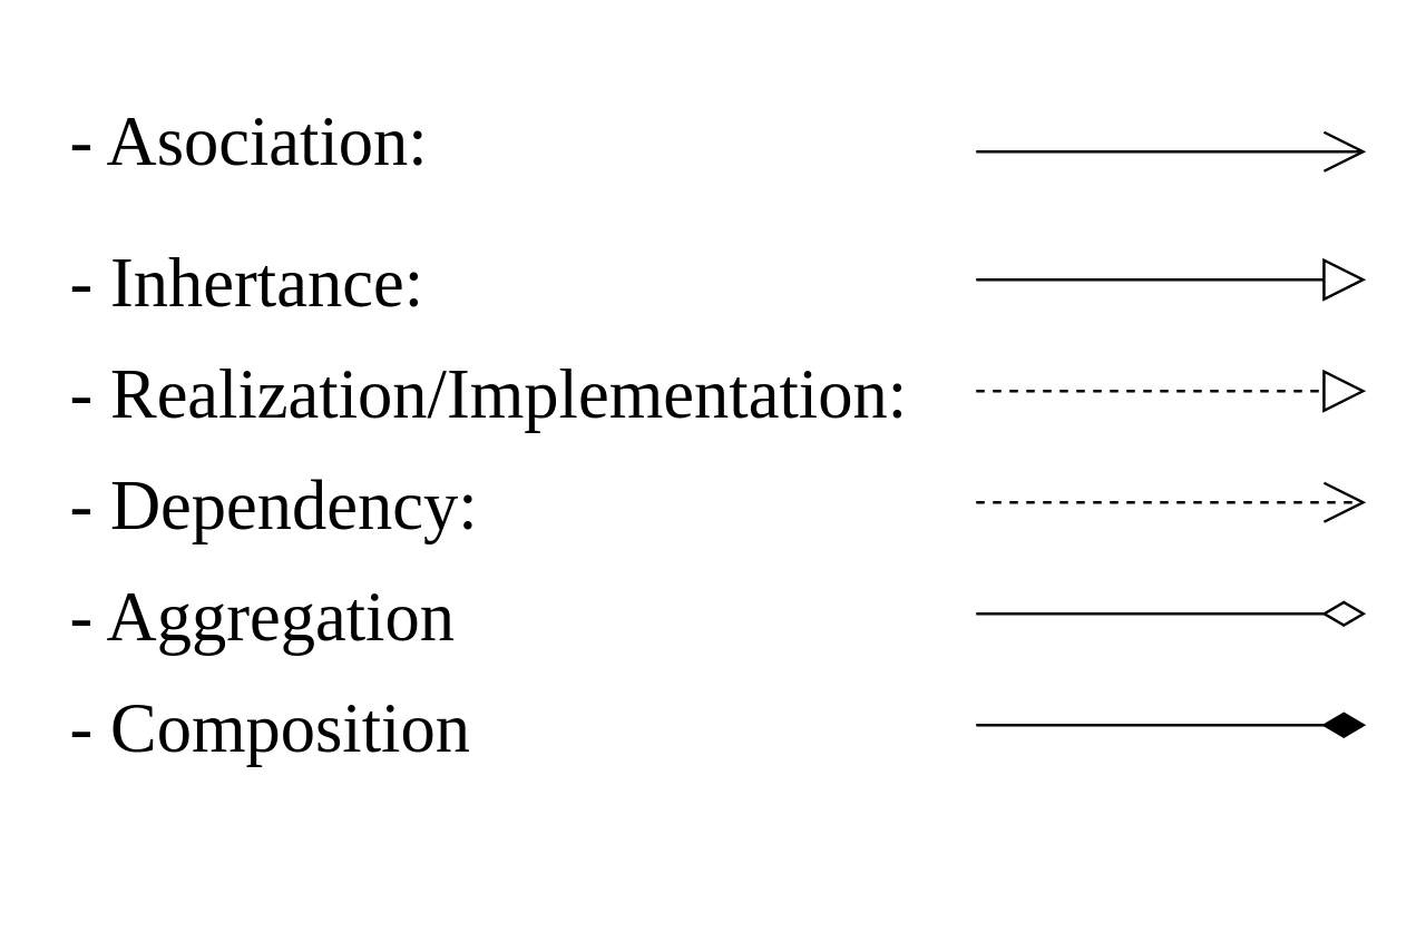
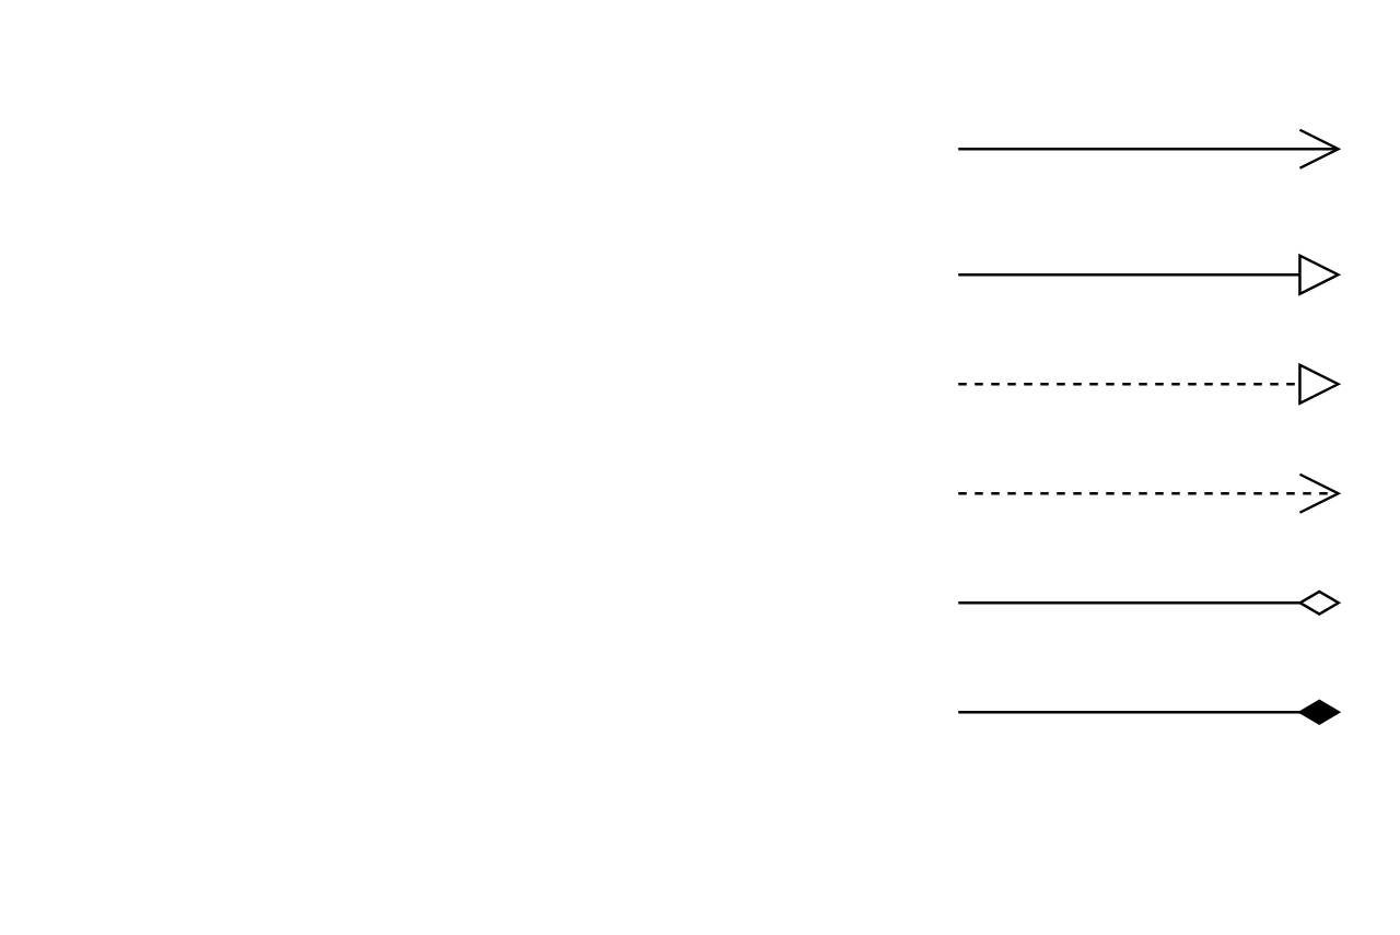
- <mxCell id="2" value="&lt;p style=&quot;line-height: 140% ; font-size: 25px&quot;&gt;&lt;/p&gt;&lt;h1 style=&quot;font-size: 25px&quot;&gt;&lt;span style=&quot;font-family: &amp;#34;calibri&amp;#34; ; text-align: justify ; font-weight: normal ; line-height: 90%&quot;&gt;- Asociation:&lt;/span&gt;&lt;br&gt;&lt;/h1&gt;&lt;p class=&quot;MsoNormal&quot; align=&quot;justify&quot; style=&quot;margin: 0pt 0pt 0.0pt ; text-align: justify ; font-family: &amp;#34;calibri&amp;#34; ; font-size: 25px ; line-height: 1.14px&quot;&gt;&lt;span style=&quot;line-height: 160% ; font-size: 25px&quot;&gt;- Inhertance:&lt;/span&gt;&lt;span style=&quot;line-height: 1.14px ; font-size: 25px&quot;&gt;&lt;/span&gt;&lt;/p&gt;&lt;p class=&quot;MsoNormal&quot; align=&quot;justify&quot; style=&quot;margin: 0pt 0pt 0.0pt ; text-align: justify ; font-family: &amp;#34;calibri&amp;#34; ; font-size: 25px ; line-height: 1.14px&quot;&gt;&lt;span style=&quot;line-height: 160% ; font-size: 25px&quot;&gt;- Realization/Implementation:&lt;/span&gt;&lt;span style=&quot;line-height: 1.14px ; font-size: 25px&quot;&gt;&lt;/span&gt;&lt;/p&gt;&lt;p class=&quot;MsoNormal&quot; align=&quot;justify&quot; style=&quot;margin: 0pt 0pt 0.0pt ; text-align: justify ; font-family: &amp;#34;calibri&amp;#34; ; font-size: 25px ; line-height: 1.14px&quot;&gt;&lt;span style=&quot;line-height: 100% ; font-size: 25px&quot;&gt;&lt;/span&gt;&lt;/p&gt;&lt;p class=&quot;MsoNormal&quot; align=&quot;justify&quot; style=&quot;margin: 0pt 0pt 0.0pt ; text-align: justify ; font-family: &amp;#34;calibri&amp;#34; ; font-size: 25px ; line-height: 1.14px&quot;&gt;&lt;span style=&quot;position: absolute ; z-index: 1 ; left: 0px ; line-height: 160% ; font-size: 25px&quot;&gt;&lt;img width=&quot;118&quot; height=&quot;11&quot; style=&quot;font-size: 25px&quot;&gt;&lt;/span&gt;&lt;span style=&quot;line-height: 160% ; font-size: 25px&quot;&gt;- Dependency:&lt;/span&gt;&lt;span style=&quot;line-height: 1.14px ; font-size: 25px&quot;&gt;&lt;/span&gt;&lt;/p&gt;&lt;p class=&quot;MsoNormal&quot; align=&quot;justify&quot; style=&quot;margin: 0pt 0pt 0.0pt ; text-align: justify ; font-family: &amp;#34;calibri&amp;#34; ; font-size: 25px ; line-height: 1.14px&quot;&gt;&lt;span style=&quot;line-height: 100% ; font-size: 25px&quot;&gt;&lt;/span&gt;&lt;/p&gt;&lt;p class=&quot;MsoNormal&quot; align=&quot;justify&quot; style=&quot;margin: 0pt 0pt 0.0pt ; text-align: justify ; font-family: &amp;#34;calibri&amp;#34; ; font-size: 25px ; line-height: 1.14px&quot;&gt;&lt;span style=&quot;line-height: 160% ; font-size: 25px&quot;&gt;- Aggregation&lt;/span&gt;&lt;span style=&quot;line-height: 1.14px ; font-size: 25px&quot;&gt;&lt;/span&gt;&lt;/p&gt;&lt;p class=&quot;MsoNormal&quot; align=&quot;justify&quot; style=&quot;margin: 0pt 0pt 0.0pt ; text-align: justify ; font-family: &amp;#34;calibri&amp;#34; ; font-size: 25px ; line-height: 1.14px&quot;&gt;&lt;span style=&quot;line-height: 100% ; font-size: 25px&quot;&gt;&lt;/span&gt;&lt;/p&gt;&lt;p class=&quot;MsoNormal&quot; align=&quot;justify&quot; style=&quot;margin: 0pt 0pt 0.0pt ; text-align: justify ; font-family: &amp;#34;calibri&amp;#34; ; font-size: 25px ; line-height: 1.14px&quot;&gt;&lt;span style=&quot;line-height: 160% ; font-size: 25px&quot;&gt;- Composition&lt;/span&gt;&lt;/p&gt;&lt;p style=&quot;font-size: 25px&quot;&gt;&lt;/p&gt;" style="text;html=1;strokeColor=none;fillColor=none;spacing=5;spacingTop=-20;whiteSpace=wrap;overflow=hidden;rounded=0;fontSize=25;" vertex="1" parent="1"><mxGeometry x="20" y="20" width="310" height="300" as="geometry" /></mxCell>
